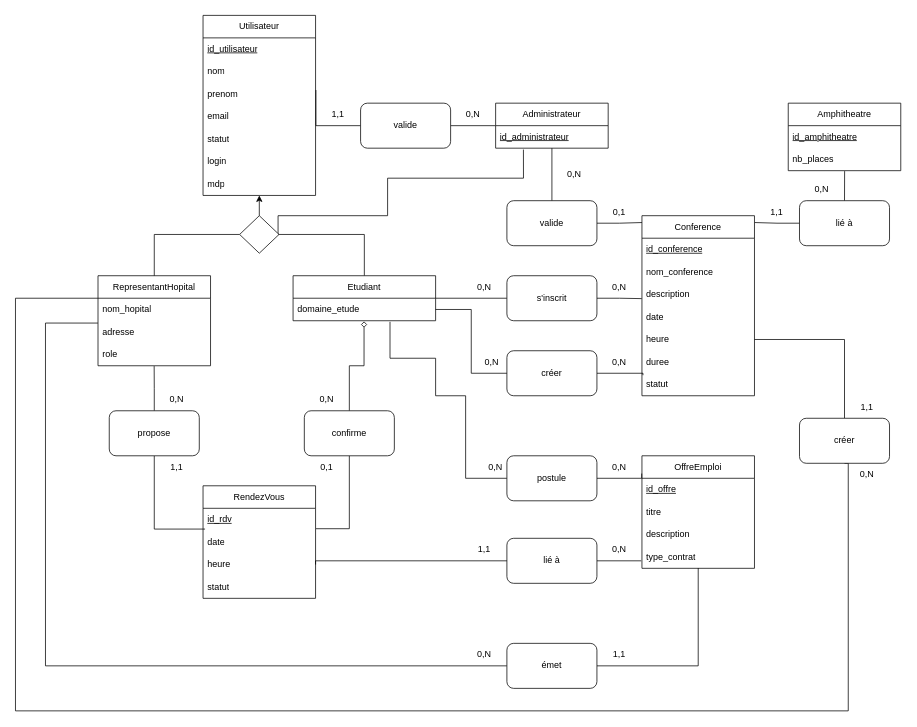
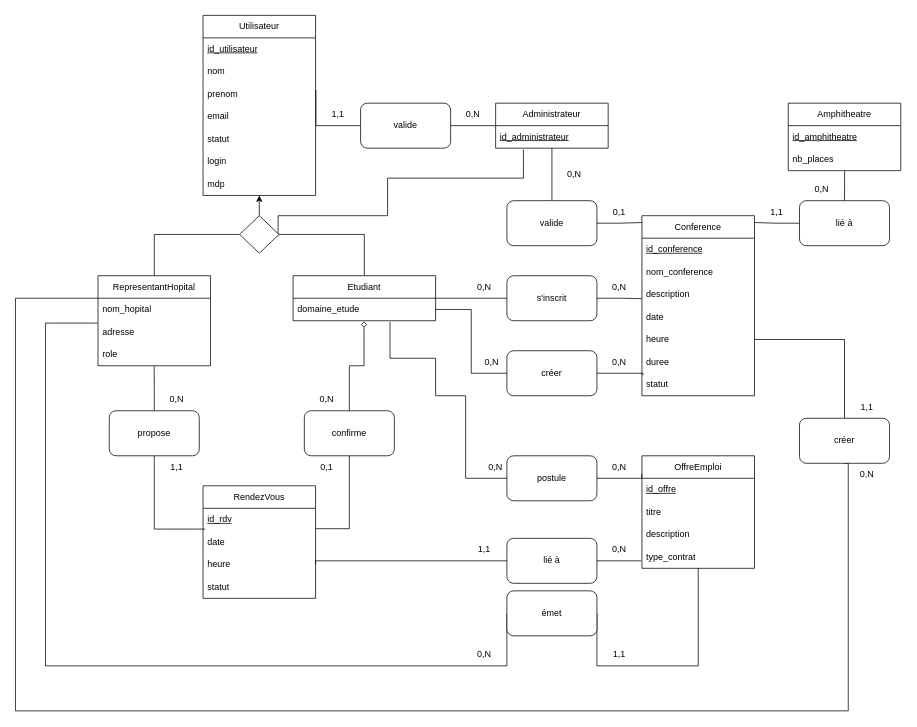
- <mxCell id="56" value="émet" style="rounded=1;whiteSpace=wrap;html=1;" vertex="1" parent="1"><mxGeometry x="675" y="857" width="120" height="60" as="geometry" /></mxCell>
+ <mxCell id="56" value="émet" style="rounded=1;whiteSpace=wrap;html=1;" vertex="1" parent="1"><mxGeometry x="675" y="787" width="120" height="60" as="geometry" /></mxCell>
